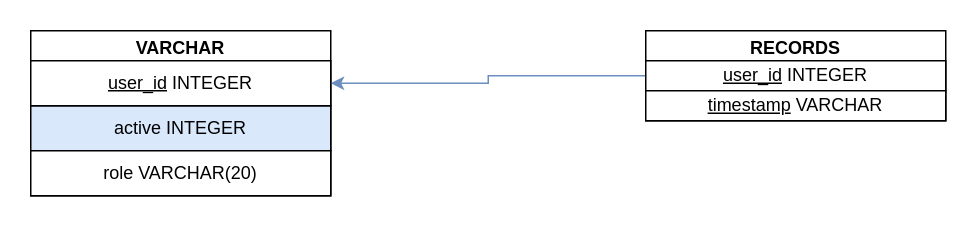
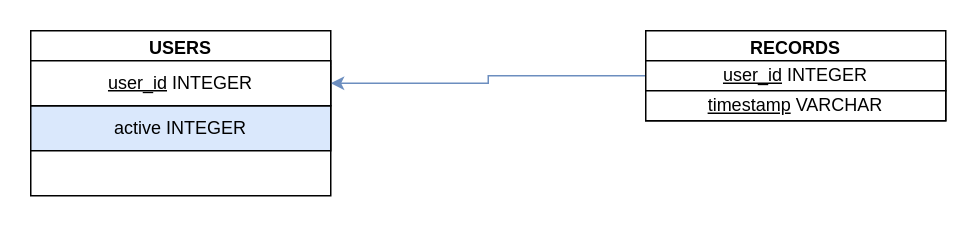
- <mxCell id="2" value="VARCHAR" style="swimlane;whiteSpace=wrap;html=1;" vertex="1" parent="1"><mxGeometry x="20" y="20" width="200" height="110" as="geometry" /></mxCell>
+ <mxCell id="2" value="USERS" style="swimlane;whiteSpace=wrap;html=1;" vertex="1" parent="1"><mxGeometry x="20" y="20" width="200" height="110" as="geometry" /></mxCell>
- <mxCell id="4" value="role VARCHAR(20)" style="rounded=0;whiteSpace=wrap;html=1;" vertex="1" parent="2"><mxGeometry y="80" width="200" height="30" as="geometry" /></mxCell>
